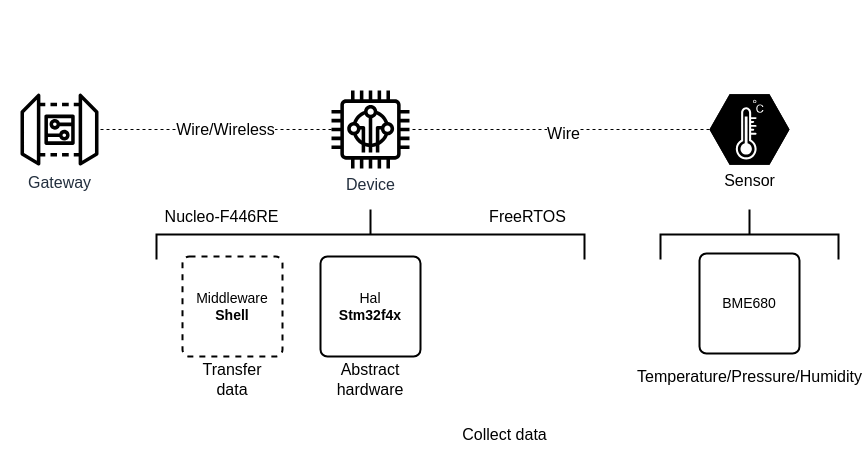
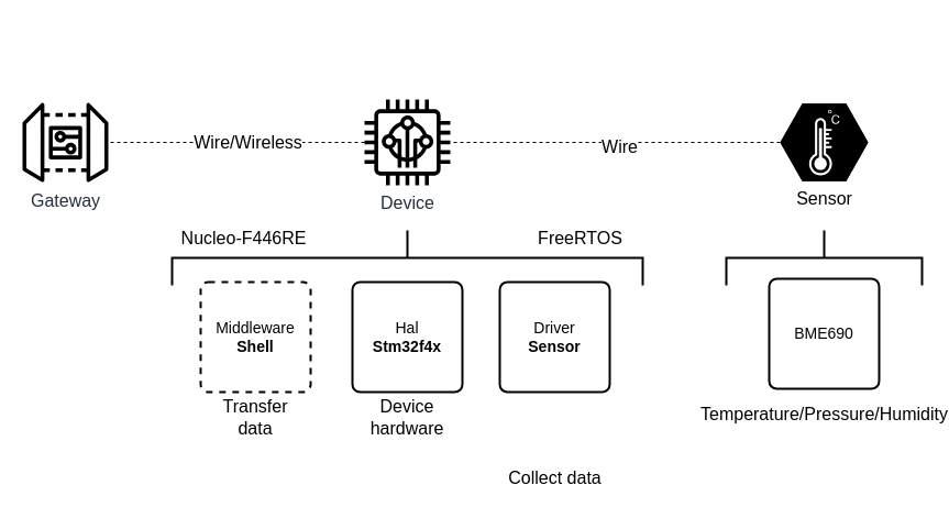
- <mxCell id="19" value="&lt;span style=&quot;font-size: 14px;&quot;&gt;BME680&lt;/span&gt;" style="rounded=1;whiteSpace=wrap;html=1;absoluteArcSize=1;arcSize=14;strokeWidth=2;" vertex="1" parent="1"><mxGeometry x="699" y="253" width="100" height="100" as="geometry" /></mxCell>
+ <mxCell id="19" value="&lt;span style=&quot;font-size: 14px;&quot;&gt;BME690&lt;/span&gt;" style="rounded=1;whiteSpace=wrap;html=1;absoluteArcSize=1;arcSize=14;strokeWidth=2;" vertex="1" parent="1"><mxGeometry x="699" y="253" width="100" height="100" as="geometry" /></mxCell>
+ <mxCell id="8" value="&lt;span style=&quot;font-size: 14px;&quot;&gt;Driver&lt;/span&gt;&lt;div&gt;&lt;span style=&quot;font-size: 14px;&quot;&gt;&lt;b&gt;Sensor&lt;/b&gt;&lt;/span&gt;&lt;/div&gt;" style="rounded=1;whiteSpace=wrap;html=1;absoluteArcSize=1;arcSize=14;strokeWidth=2;" parent="1" vertex="1"><mxGeometry x="454" y="256" width="100" height="100" as="geometry" /></mxCell>
- <mxCell id="12" value="&lt;font style=&quot;font-size: 16px;&quot;&gt;Abstract hardware&lt;/font&gt;" style="text;html=1;align=center;verticalAlign=middle;whiteSpace=wrap;rounded=0;" parent="1" vertex="1"><mxGeometry x="340" y="364" width="60" height="30" as="geometry" /></mxCell>
+ <mxCell id="12" value="&lt;font style=&quot;font-size: 16px;&quot;&gt;Device hardware&lt;/font&gt;" style="text;html=1;align=center;verticalAlign=middle;whiteSpace=wrap;rounded=0;" parent="1" vertex="1"><mxGeometry x="340" y="364" width="60" height="30" as="geometry" /></mxCell>
